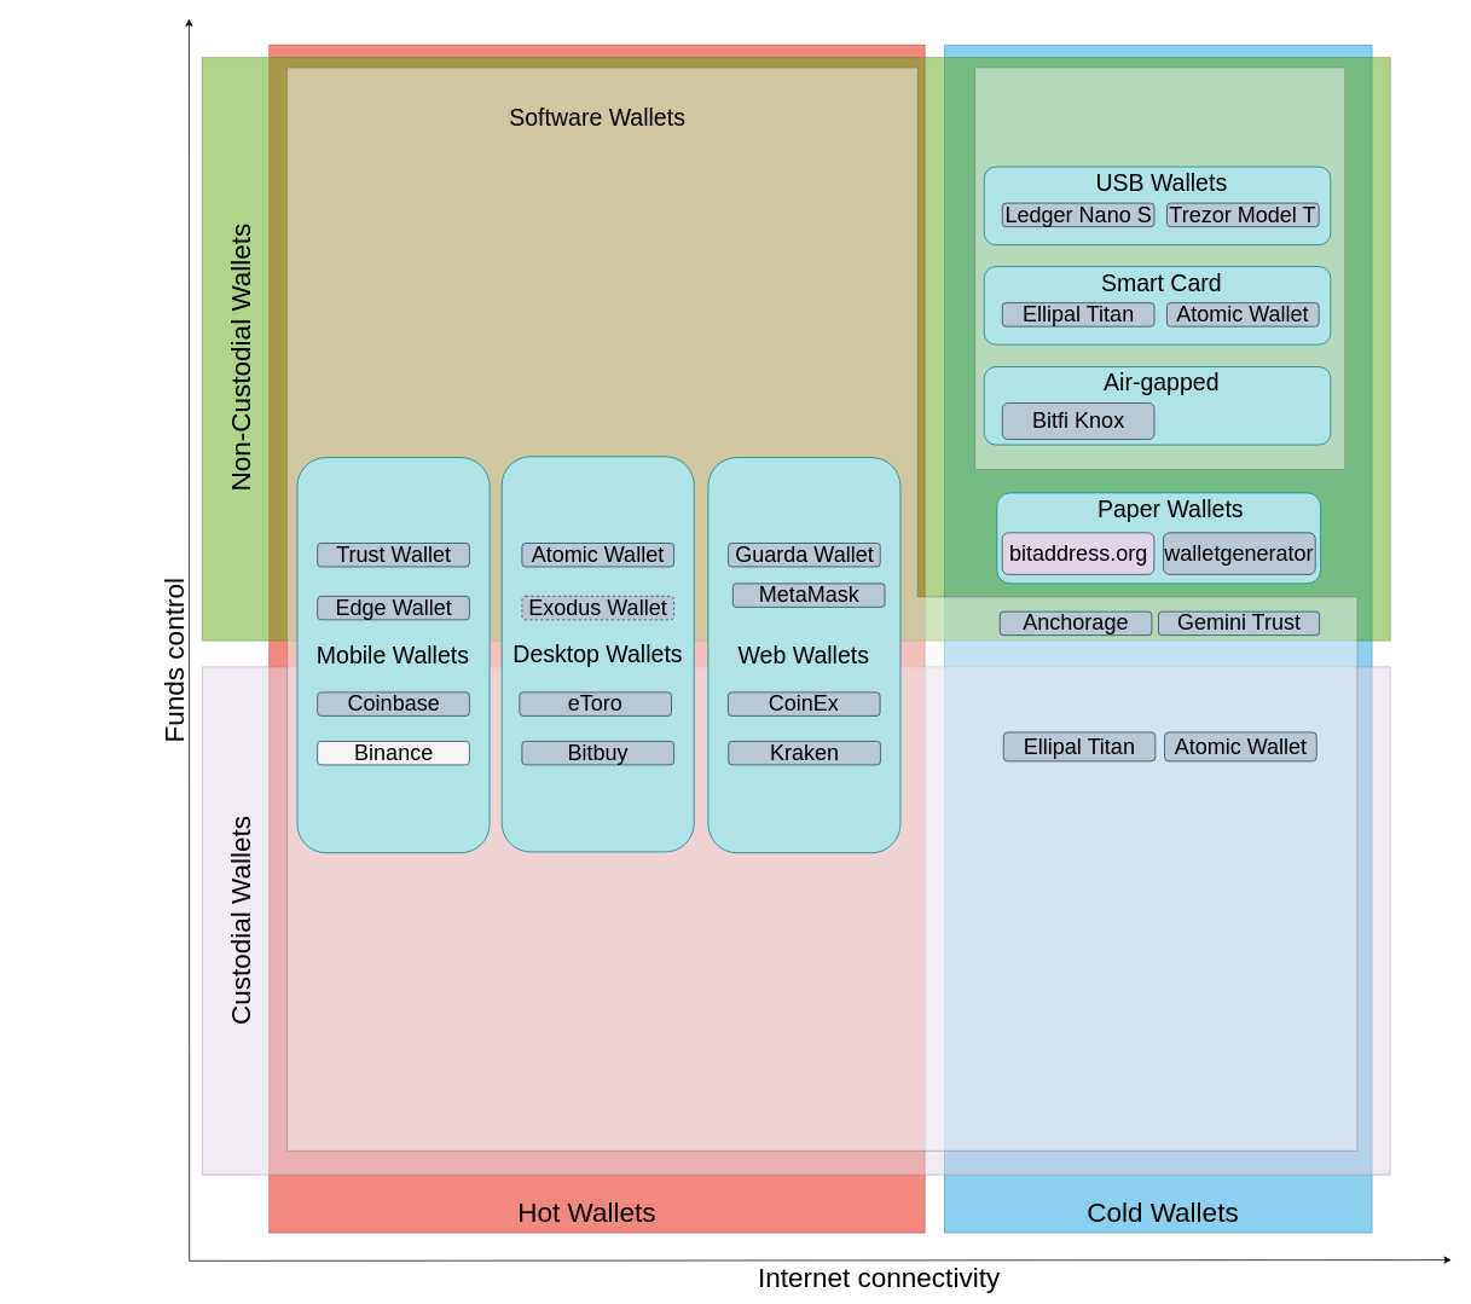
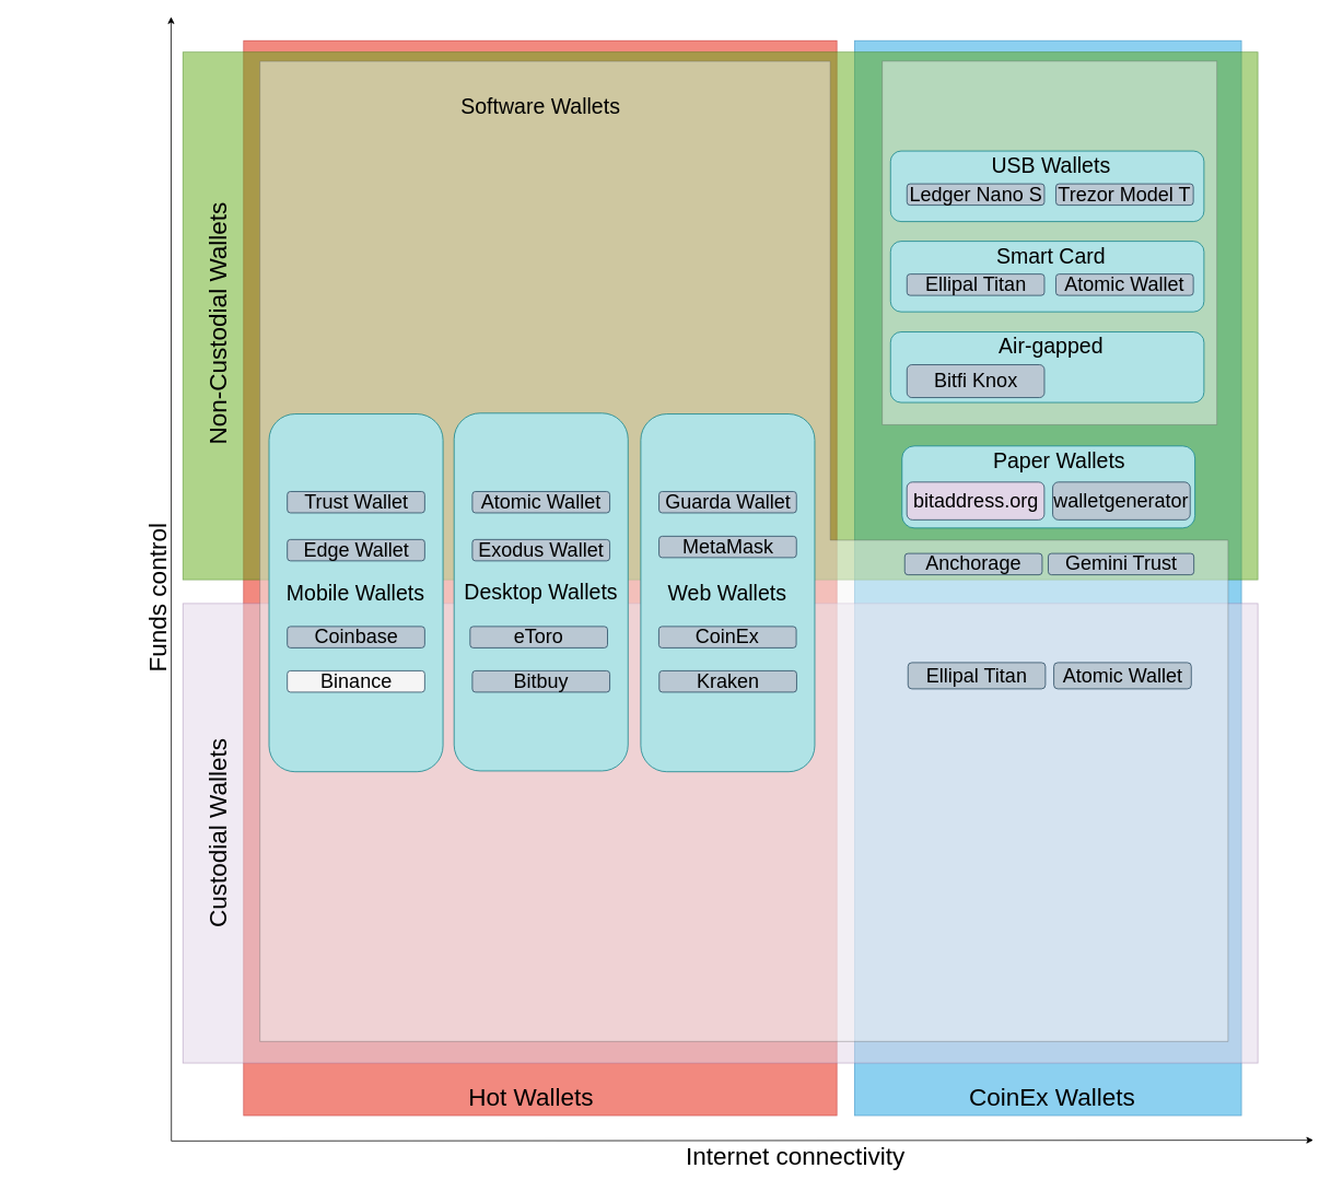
- <mxCell id="19" value="&lt;font style=&quot;font-size: 24px;&quot;&gt;MetaMask&lt;/font&gt;" style="rounded=1;whiteSpace=wrap;html=1;fillColor=#bac8d3;strokeColor=#23445d;container=0;" parent="1" vertex="1"><mxGeometry x="807.62" y="643" width="167.5" height="26" as="geometry" /></mxCell>
+ <mxCell id="19" value="&lt;font style=&quot;font-size: 24px;&quot;&gt;MetaMask&lt;/font&gt;" style="rounded=1;whiteSpace=wrap;html=1;fillColor=#bac8d3;strokeColor=#23445d;container=0;" parent="1" vertex="1"><mxGeometry x="802.62" y="653" width="167.5" height="26" as="geometry" /></mxCell>
- <mxCell id="21" value="&lt;font style=&quot;font-size: 24px;&quot;&gt;Exodus Wallet&lt;/font&gt;" style="rounded=1;whiteSpace=wrap;html=1;fillColor=#bac8d3;strokeColor=#23445d;container=0;dashed=1;" parent="1" vertex="1"><mxGeometry x="575.12" y="657" width="167.5" height="26" as="geometry" /></mxCell>
+ <mxCell id="21" value="&lt;font style=&quot;font-size: 24px;&quot;&gt;Exodus Wallet&lt;/font&gt;" style="rounded=1;whiteSpace=wrap;html=1;fillColor=#bac8d3;strokeColor=#23445d;container=0;" parent="1" vertex="1"><mxGeometry x="575.12" y="657" width="167.5" height="26" as="geometry" /></mxCell>
- <mxCell id="10" value="&lt;font style=&quot;font-size: 30px;&quot;&gt;Cold Wallets&lt;/font&gt;" style="text;html=1;strokeColor=none;fillColor=none;align=center;verticalAlign=middle;whiteSpace=wrap;rounded=0;" parent="1" vertex="1"><mxGeometry x="1111.24" y="1328" width="342" height="16" as="geometry" /></mxCell>
+ <mxCell id="10" value="&lt;font style=&quot;font-size: 30px;&quot;&gt;CoinEx Wallets&lt;/font&gt;" style="text;html=1;strokeColor=none;fillColor=none;align=center;verticalAlign=middle;whiteSpace=wrap;rounded=0;" parent="1" vertex="1"><mxGeometry x="1111.24" y="1328" width="342" height="16" as="geometry" /></mxCell>
